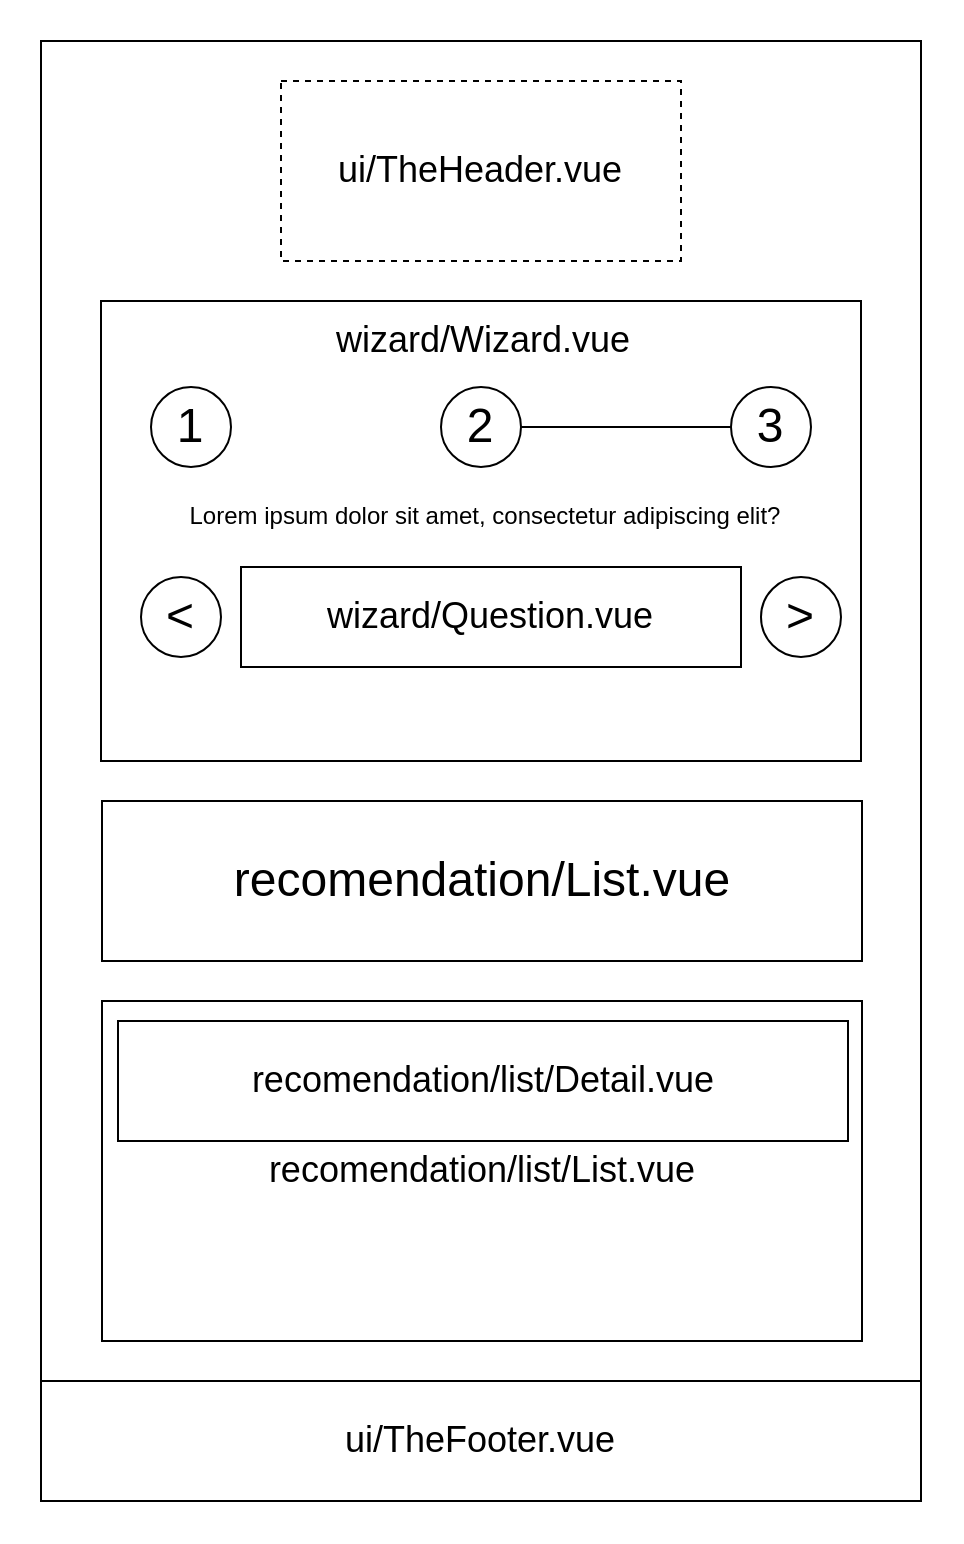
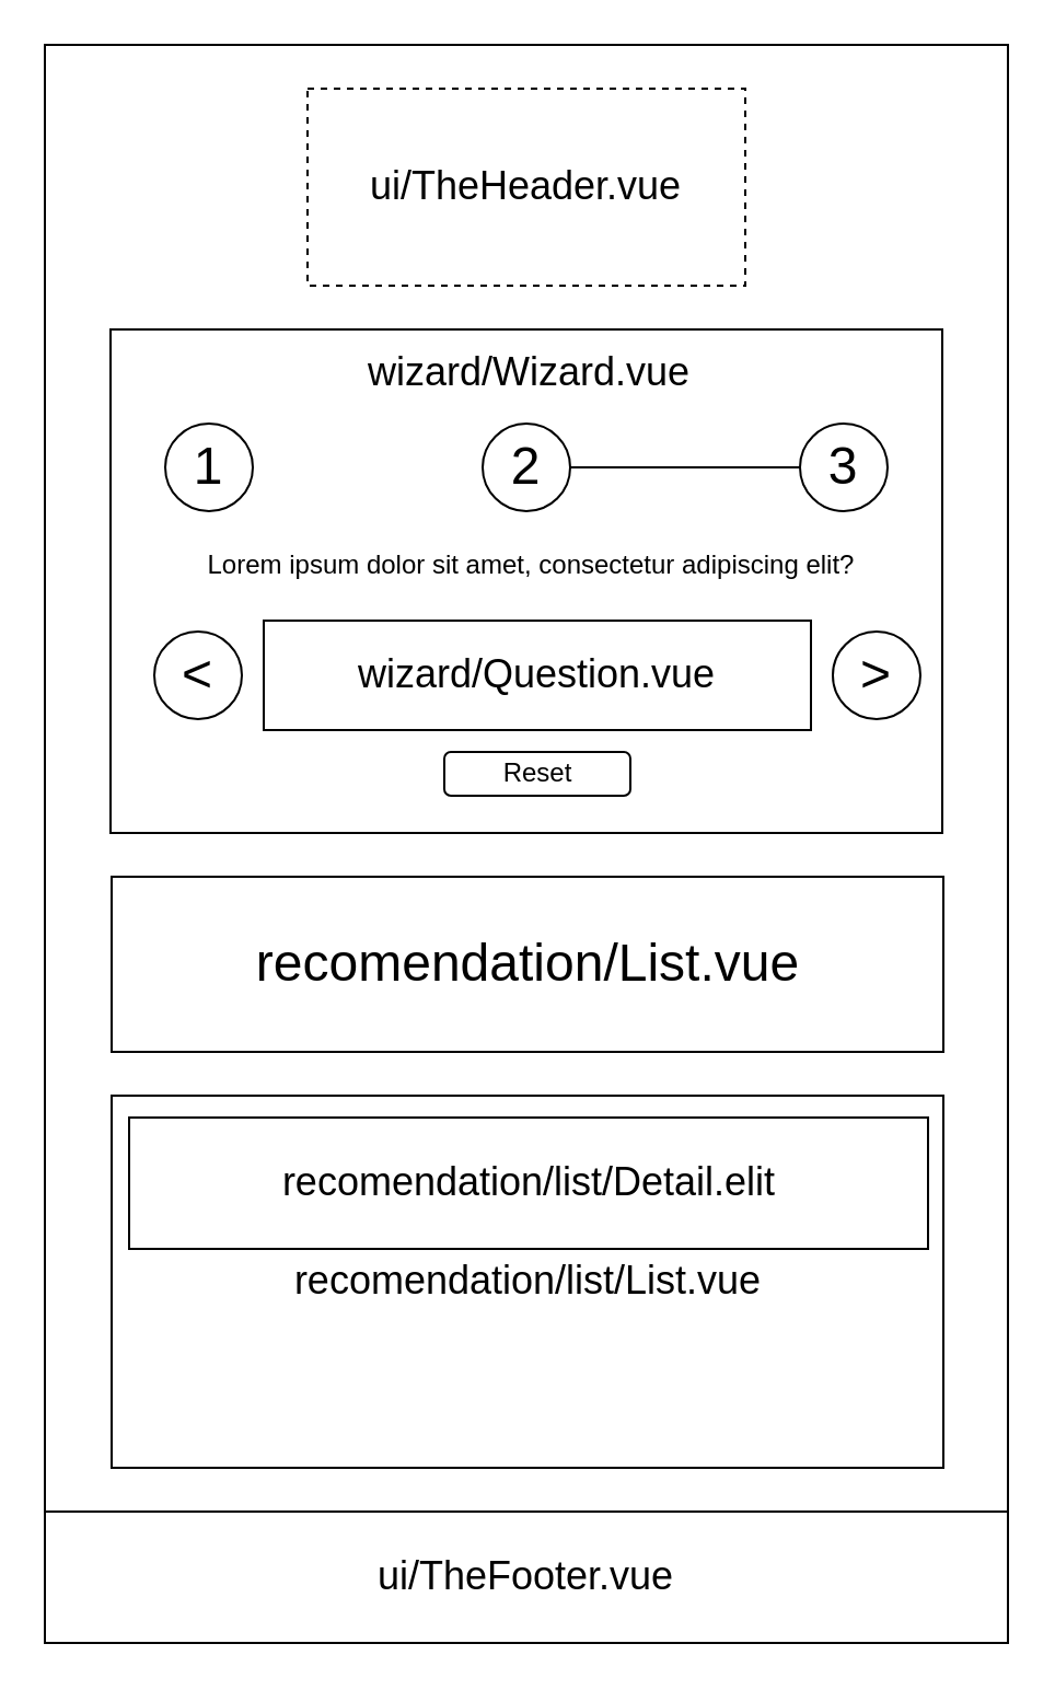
+ <mxCell id="13" value="Reset" style="rounded=1;whiteSpace=wrap;html=1;" vertex="1" parent="1"><mxGeometry x="202.5" y="343" width="85" height="20" as="geometry" /></mxCell>
- <mxCell id="16" value="&lt;font style=&quot;font-size: 18px&quot;&gt;recomendation/list/Detail.vue&lt;/font&gt;&lt;br&gt;" style="rounded=0;whiteSpace=wrap;html=1;" vertex="1" parent="1"><mxGeometry x="58.5" y="510" width="365" height="60" as="geometry" /></mxCell>
+ <mxCell id="16" value="&lt;font style=&quot;font-size: 18px&quot;&gt;recomendation/list/Detail.elit&lt;/font&gt;&lt;br&gt;" style="rounded=0;whiteSpace=wrap;html=1;" vertex="1" parent="1"><mxGeometry x="58.5" y="510" width="365" height="60" as="geometry" /></mxCell>
